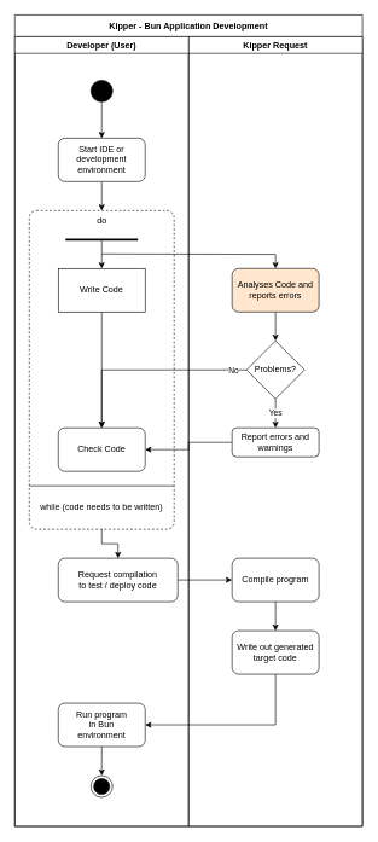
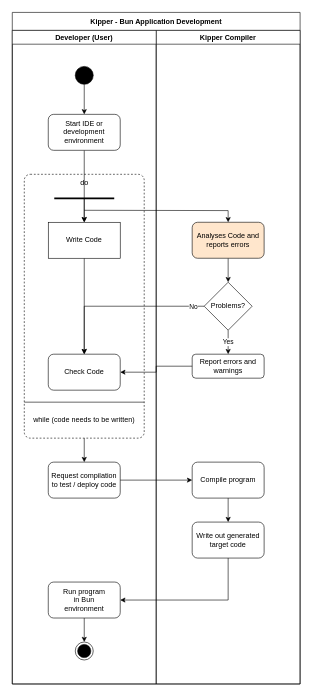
- <mxCell id="3" value="Kipper Request" style="swimlane;whiteSpace=wrap;html=1;" parent="2" vertex="1"><mxGeometry x="240" y="30" width="240" height="1090" as="geometry" /></mxCell>
+ <mxCell id="3" value="Kipper Compiler" style="swimlane;whiteSpace=wrap;html=1;" parent="2" vertex="1"><mxGeometry x="240" y="30" width="240" height="1090" as="geometry" /></mxCell>
- <mxCell id="17" style="edgeStyle=orthogonalEdgeStyle;rounded=0;orthogonalLoop=1;jettySize=auto;html=1;exitX=0.5;exitY=1;exitDx=0;exitDy=0;entryX=0.5;entryY=0;entryDx=0;entryDy=0;" parent="12" source="18" target="13" edge="1"><mxGeometry relative="1" as="geometry"><mxPoint x="170" y="210" as="targetPoint" /></mxGeometry></mxCell>
+ <mxCell id="17" style="edgeStyle=orthogonalEdgeStyle;rounded=0;orthogonalLoop=1;jettySize=auto;html=1;exitX=0.5;exitY=1;exitDx=0;exitDy=0;" parent="12" source="18" target="21" edge="1"><mxGeometry relative="1" as="geometry"><mxPoint x="170" y="210" as="targetPoint" /></mxGeometry></mxCell>
- <mxCell id="28" value="Request compilation&lt;br&gt;to test / deploy code" style="rounded=1;whiteSpace=wrap;html=1;" vertex="1" parent="12"><mxGeometry x="60" y="720" width="165" height="60" as="geometry" /></mxCell>
+ <mxCell id="28" value="Request compilation&lt;br&gt;to test / deploy code" style="rounded=1;whiteSpace=wrap;html=1;" vertex="1" parent="12"><mxGeometry x="60" y="720" width="120" height="60" as="geometry" /></mxCell>
